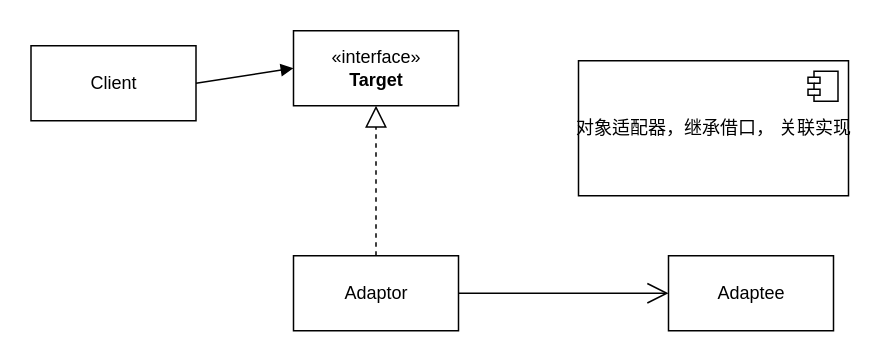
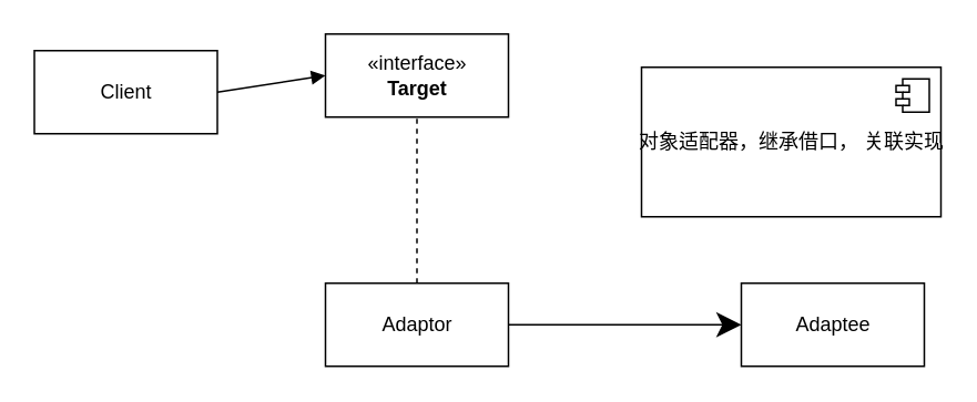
- <mxCell id="7" value="" style="endArrow=block;dashed=1;endFill=0;endSize=12;html=1;entryX=0.5;entryY=1;entryDx=0;entryDy=0;exitX=0.5;exitY=0;exitDx=0;exitDy=0;" parent="1" source="2" target="4" edge="1"><mxGeometry width="160" relative="1" as="geometry"><mxPoint x="15" y="330" as="sourcePoint" /><mxPoint x="175" y="330" as="targetPoint" /></mxGeometry></mxCell>
+ <mxCell id="7" value="" style="endArrow=none;dashed=1;endFill=0;endSize=12;html=1;entryX=0.5;entryY=1;entryDx=0;entryDy=0;exitX=0.5;exitY=0;exitDx=0;exitDy=0;" parent="1" source="2" target="4" edge="1"><mxGeometry width="160" relative="1" as="geometry"><mxPoint x="15" y="330" as="sourcePoint" /><mxPoint x="175" y="330" as="targetPoint" /></mxGeometry></mxCell>
- <mxCell id="8" value="" style="endArrow=open;endFill=1;endSize=12;html=1;entryX=0;entryY=0.5;entryDx=0;entryDy=0;exitX=1;exitY=0.5;exitDx=0;exitDy=0;" parent="1" source="2" target="3" edge="1"><mxGeometry width="160" relative="1" as="geometry"><mxPoint x="95" y="310" as="sourcePoint" /><mxPoint x="255" y="310" as="targetPoint" /></mxGeometry></mxCell>
+ <mxCell id="8" value="" style="endArrow=classic;endFill=1;endSize=12;html=1;entryX=0;entryY=0.5;entryDx=0;entryDy=0;exitX=1;exitY=0.5;exitDx=0;exitDy=0;" parent="1" source="2" target="3" edge="1"><mxGeometry width="160" relative="1" as="geometry"><mxPoint x="95" y="310" as="sourcePoint" /><mxPoint x="255" y="310" as="targetPoint" /></mxGeometry></mxCell>
